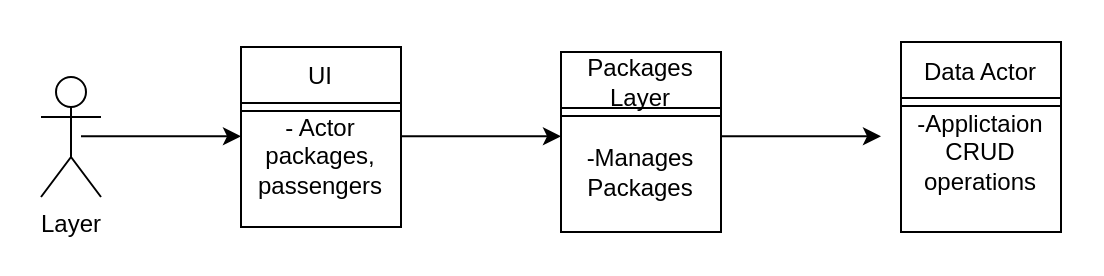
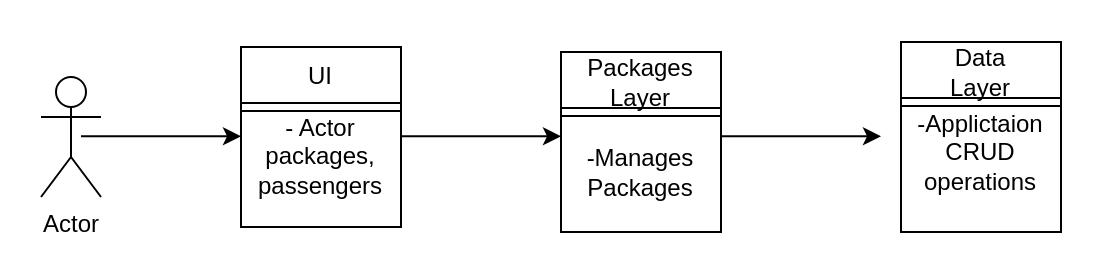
- <mxCell id="12" value="Data Actor" style="text;strokeColor=none;align=center;fillColor=none;html=1;verticalAlign=middle;whiteSpace=wrap;rounded=0;" vertex="1" parent="1"><mxGeometry x="460" y="20.5" width="60" height="30" as="geometry" /></mxCell>
+ <mxCell id="12" value="Data Layer" style="text;strokeColor=none;align=center;fillColor=none;html=1;verticalAlign=middle;whiteSpace=wrap;rounded=0;" vertex="1" parent="1"><mxGeometry x="460" y="20.5" width="60" height="30" as="geometry" /></mxCell>
- <mxCell id="3" value="Layer" style="shape=umlActor;verticalLabelPosition=bottom;verticalAlign=top;html=1;outlineConnect=0;" vertex="1" parent="1"><mxGeometry x="20" y="38" width="30" height="60" as="geometry" /></mxCell>
+ <mxCell id="3" value="Actor" style="shape=umlActor;verticalLabelPosition=bottom;verticalAlign=top;html=1;outlineConnect=0;" vertex="1" parent="1"><mxGeometry x="20" y="38" width="30" height="60" as="geometry" /></mxCell>
